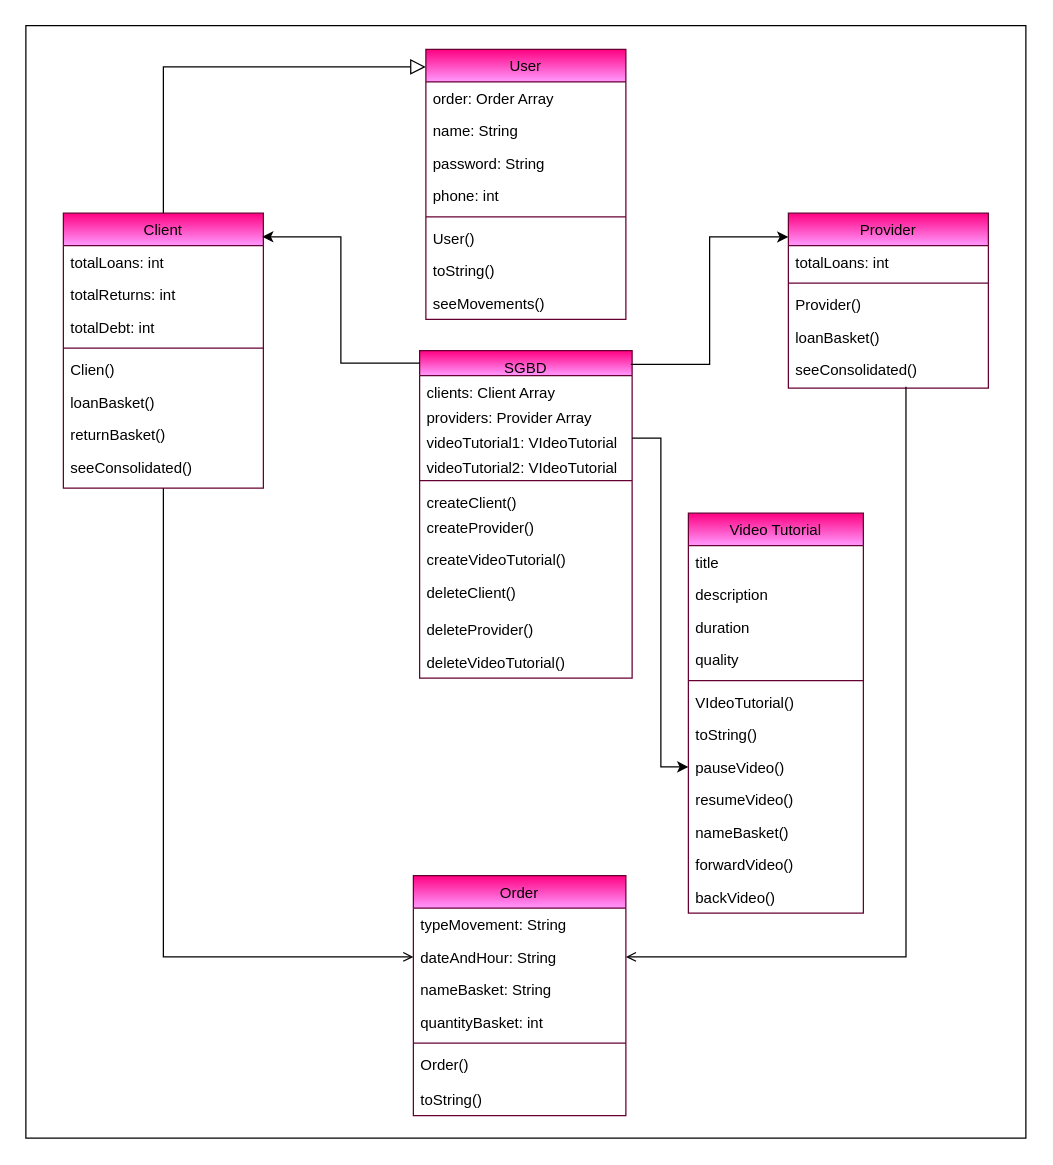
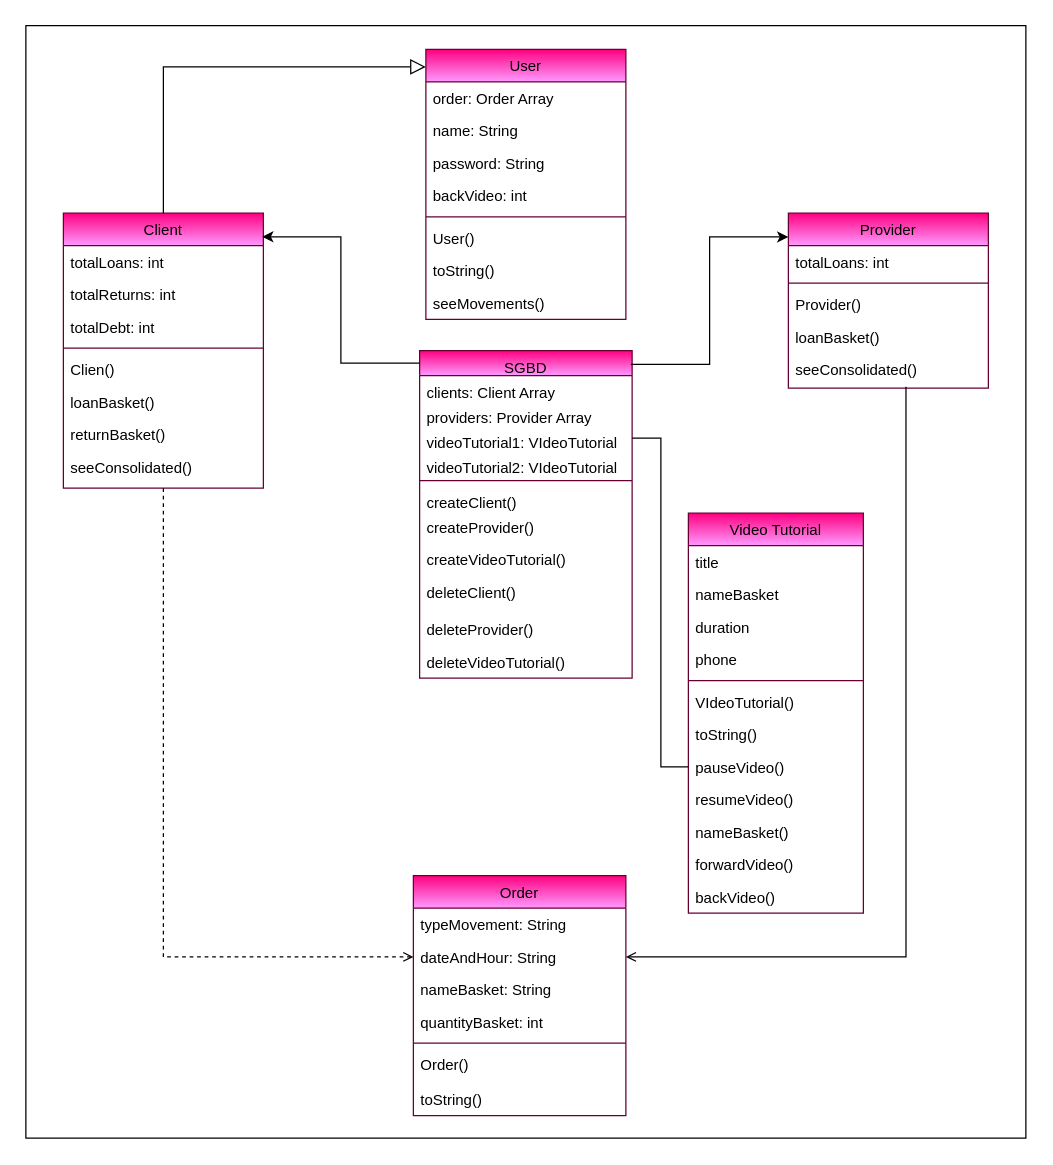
- <mxCell id="15" value="phone: int" style="text;align=left;verticalAlign=top;spacingLeft=4;spacingRight=4;overflow=hidden;rotatable=0;points=[[0,0.5],[1,0.5]];portConstraint=eastwest;rounded=0;shadow=0;html=0;" parent="11" vertex="1"><mxGeometry y="104" width="160" height="26" as="geometry" /></mxCell>
+ <mxCell id="15" value="backVideo: int" style="text;align=left;verticalAlign=top;spacingLeft=4;spacingRight=4;overflow=hidden;rotatable=0;points=[[0,0.5],[1,0.5]];portConstraint=eastwest;rounded=0;shadow=0;html=0;" parent="11" vertex="1"><mxGeometry y="104" width="160" height="26" as="geometry" /></mxCell>
- <mxCell id="22" value="description" style="text;align=left;verticalAlign=top;spacingLeft=4;spacingRight=4;overflow=hidden;rotatable=0;points=[[0,0.5],[1,0.5]];portConstraint=eastwest;rounded=0;shadow=0;html=0;" parent="20" vertex="1"><mxGeometry y="52" width="140" height="26" as="geometry" /></mxCell>
+ <mxCell id="22" value="nameBasket" style="text;align=left;verticalAlign=top;spacingLeft=4;spacingRight=4;overflow=hidden;rotatable=0;points=[[0,0.5],[1,0.5]];portConstraint=eastwest;rounded=0;shadow=0;html=0;" parent="20" vertex="1"><mxGeometry y="52" width="140" height="26" as="geometry" /></mxCell>
- <mxCell id="24" value="quality" style="text;align=left;verticalAlign=top;spacingLeft=4;spacingRight=4;overflow=hidden;rotatable=0;points=[[0,0.5],[1,0.5]];portConstraint=eastwest;rounded=0;shadow=0;html=0;" parent="20" vertex="1"><mxGeometry y="104" width="140" height="26" as="geometry" /></mxCell>
+ <mxCell id="24" value="phone" style="text;align=left;verticalAlign=top;spacingLeft=4;spacingRight=4;overflow=hidden;rotatable=0;points=[[0,0.5],[1,0.5]];portConstraint=eastwest;rounded=0;shadow=0;html=0;" parent="20" vertex="1"><mxGeometry y="104" width="140" height="26" as="geometry" /></mxCell>
- <mxCell id="65" style="edgeStyle=elbowEdgeStyle;rounded=0;orthogonalLoop=1;jettySize=auto;html=1;exitX=1;exitY=0.5;exitDx=0;exitDy=0;" parent="1" source="36" target="28" edge="1"><mxGeometry relative="1" as="geometry" /></mxCell>
+ <mxCell id="65" style="edgeStyle=elbowEdgeStyle;rounded=0;orthogonalLoop=1;jettySize=auto;html=1;exitX=1;exitY=0.5;exitDx=0;exitDy=0;endArrow=none;" parent="1" source="36" target="28" edge="1"><mxGeometry relative="1" as="geometry" /></mxCell>
- <mxCell id="60" value="" style="endArrow=open;shadow=0;strokeWidth=1;rounded=0;endFill=1;edgeStyle=orthogonalEdgeStyle;elbow=vertical;entryX=0;entryY=0.5;entryDx=0;entryDy=0;exitX=0.5;exitY=1;exitDx=0;exitDy=0;" parent="1" source="45" target="5" edge="1"><mxGeometry x="0.5" y="41" relative="1" as="geometry"><mxPoint x="442" y="660" as="sourcePoint" /><mxPoint x="560" y="650" as="targetPoint" /><mxPoint x="-40" y="32" as="offset" /></mxGeometry></mxCell>
+ <mxCell id="60" value="" style="endArrow=open;shadow=0;strokeWidth=1;rounded=0;endFill=1;edgeStyle=orthogonalEdgeStyle;elbow=vertical;entryX=0;entryY=0.5;entryDx=0;entryDy=0;exitX=0.5;exitY=1;exitDx=0;exitDy=0;dashed=1;" parent="1" source="45" target="5" edge="1"><mxGeometry x="0.5" y="41" relative="1" as="geometry"><mxPoint x="442" y="660" as="sourcePoint" /><mxPoint x="560" y="650" as="targetPoint" /><mxPoint x="-40" y="32" as="offset" /></mxGeometry></mxCell>
